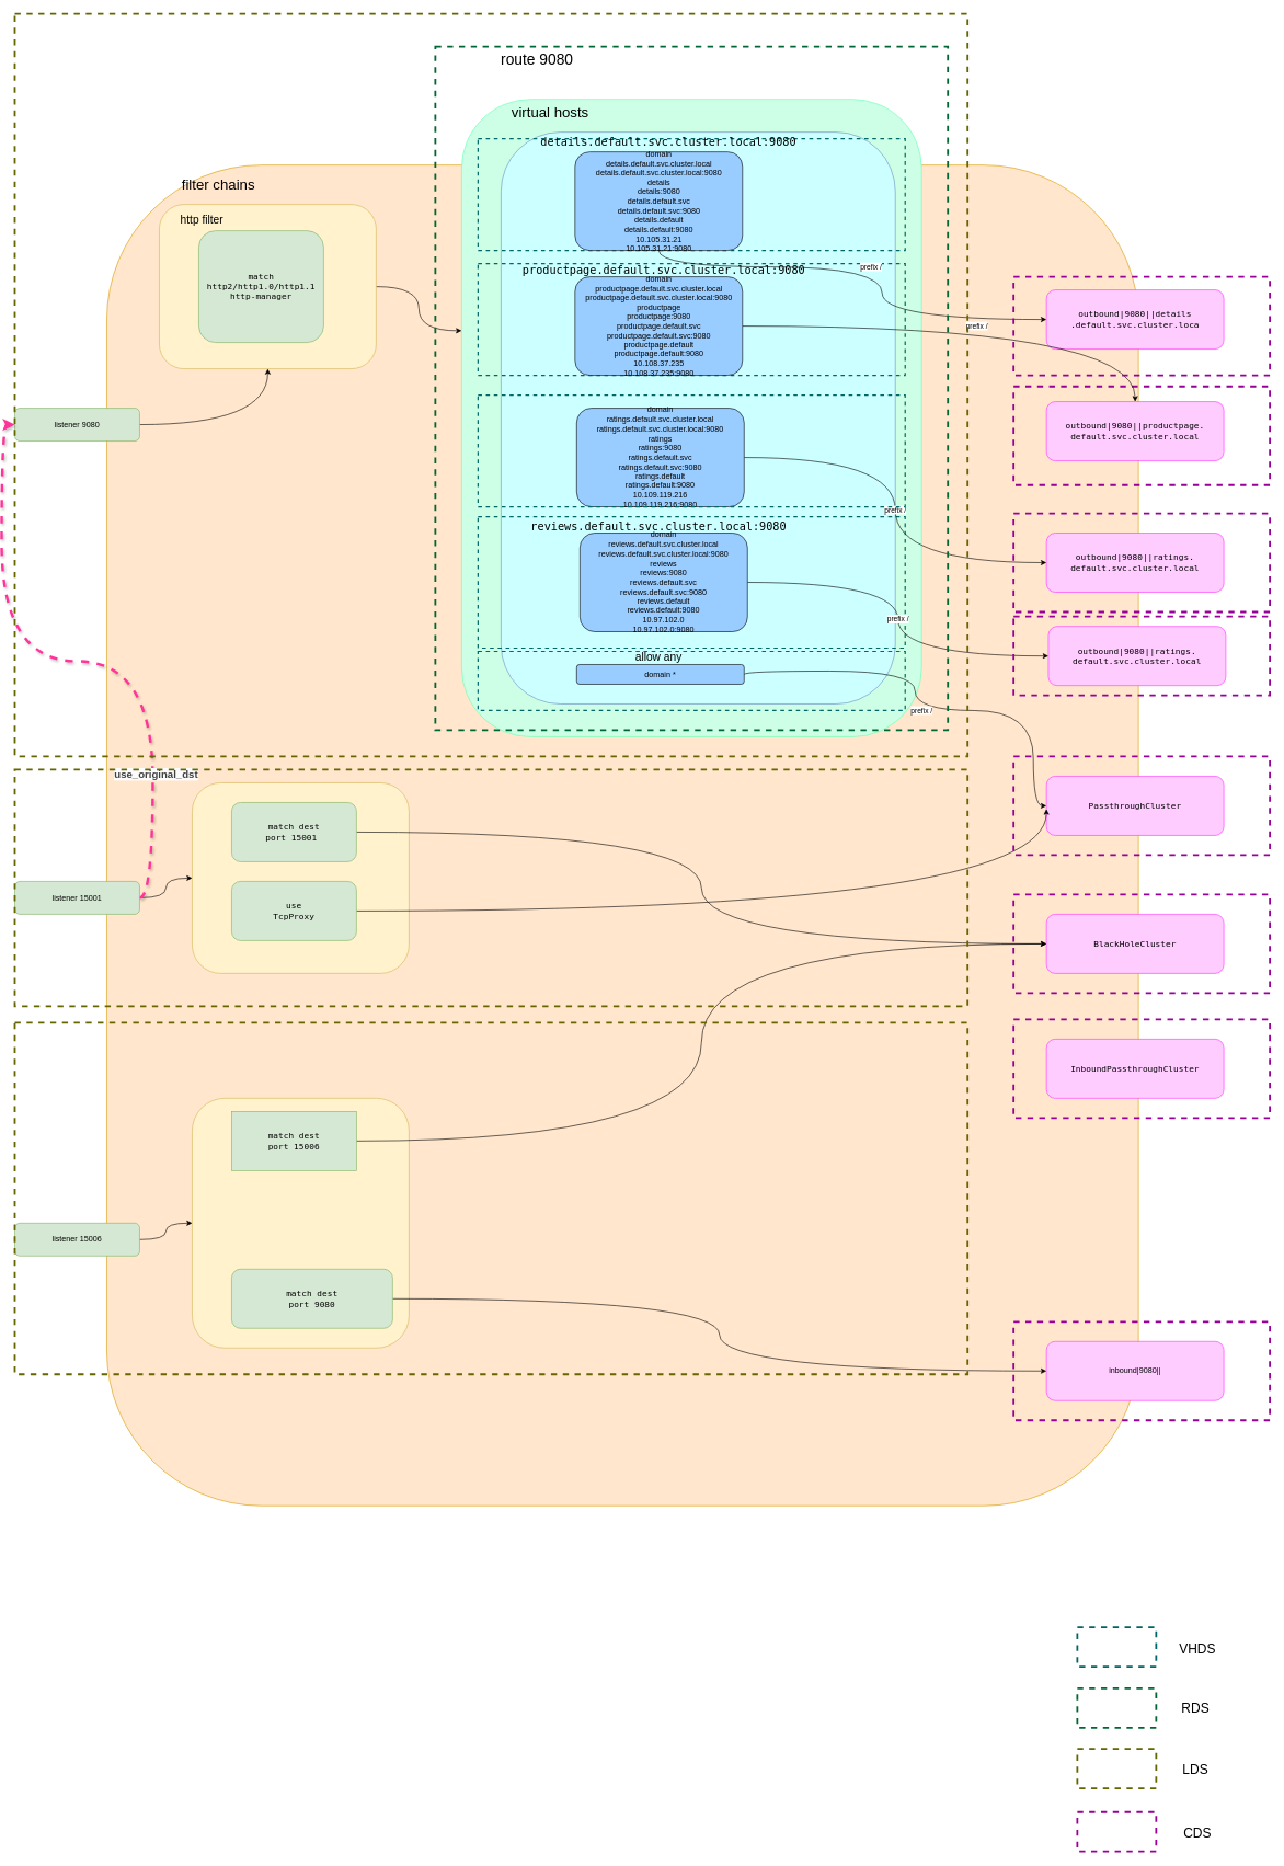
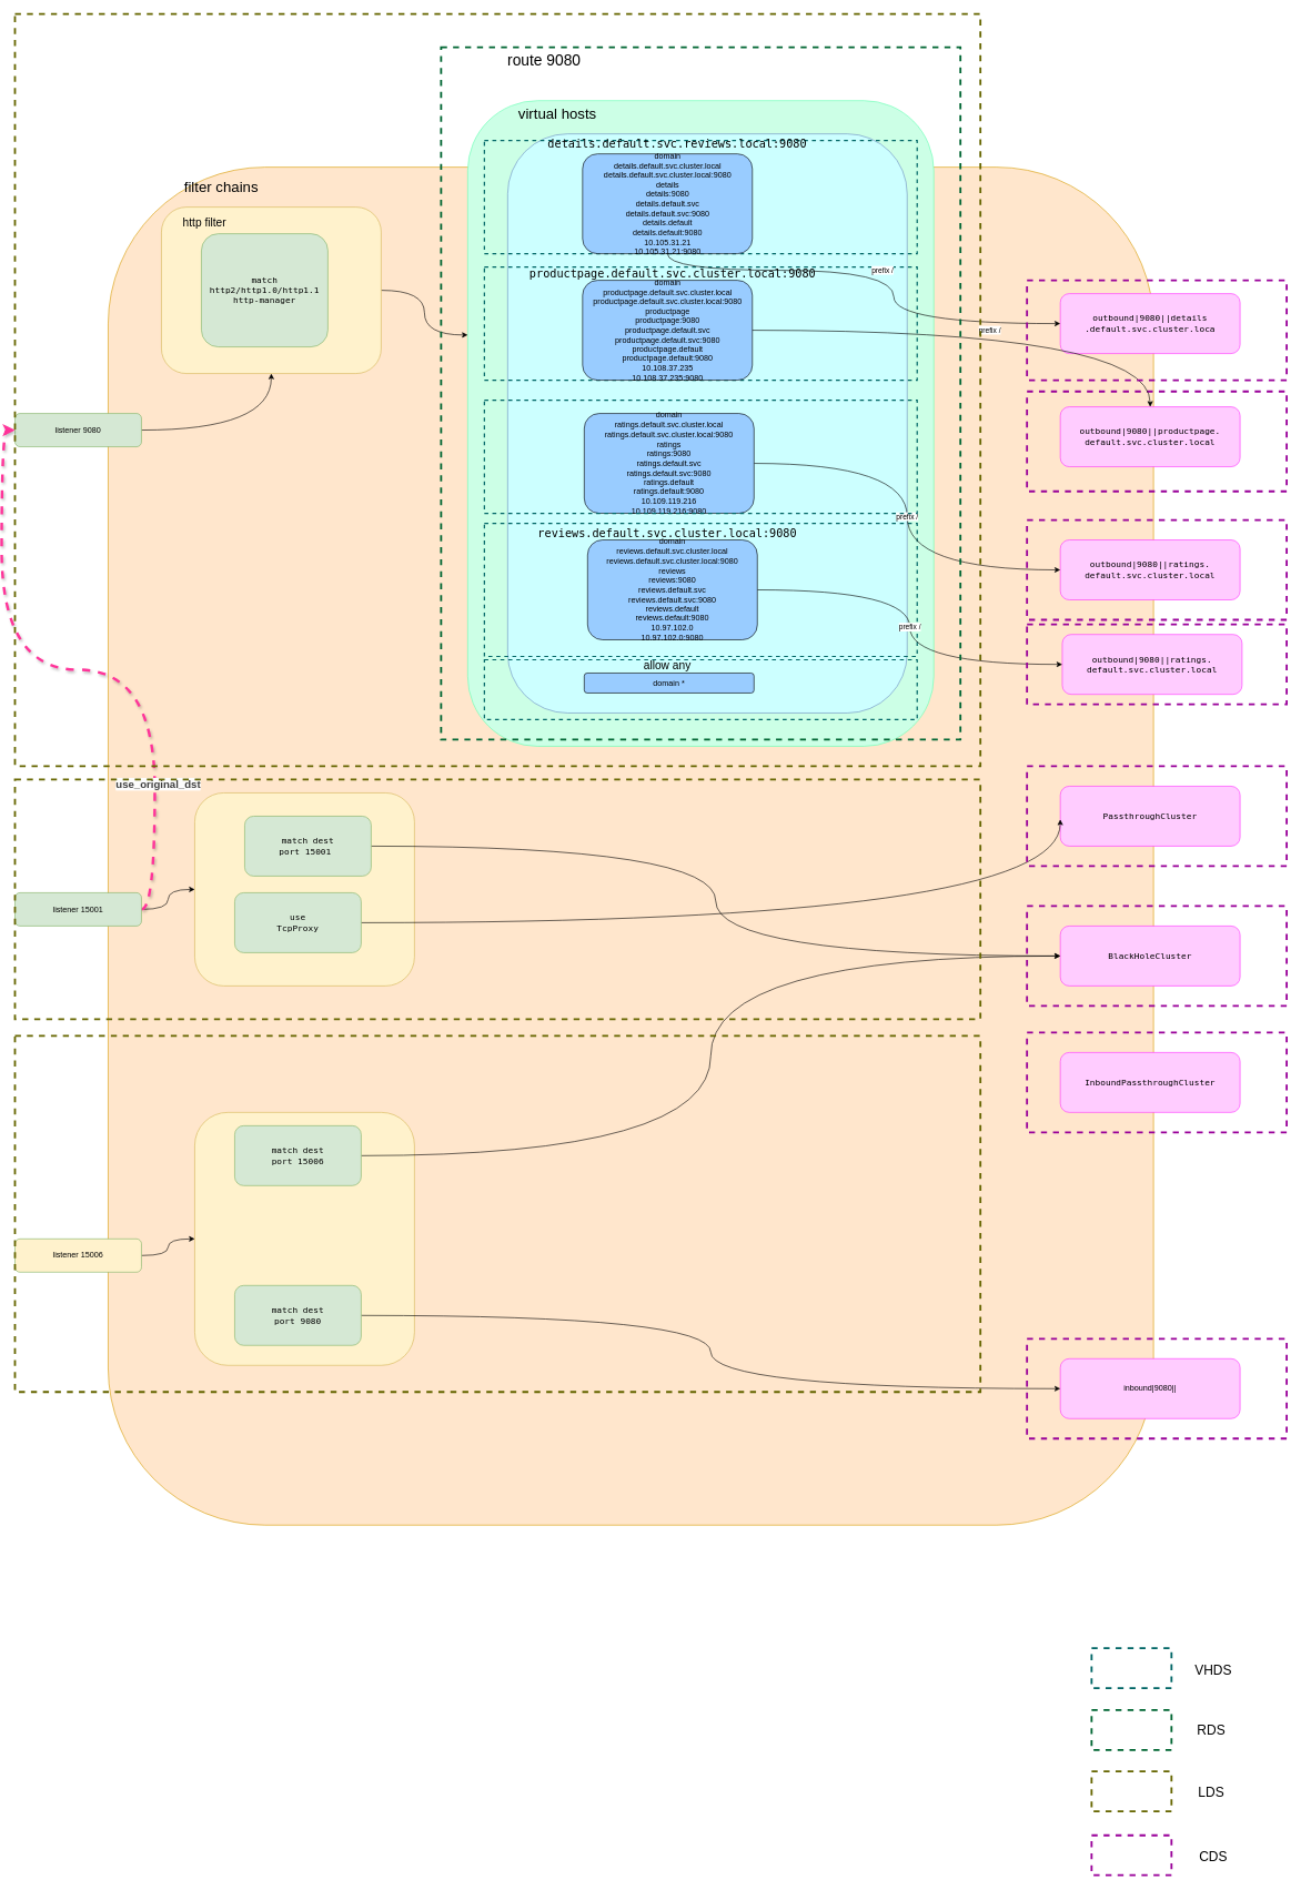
- <mxCell id="27" value="&lt;span style=&quot;font-family: monospace&quot;&gt;&lt;font style=&quot;font-size: 17px&quot;&gt;details.default.svc.cluster.local:9080&lt;/font&gt;&lt;/span&gt;" style="text;html=1;strokeColor=none;fillColor=none;align=center;verticalAlign=middle;whiteSpace=wrap;rounded=0;" parent="1" vertex="1"><mxGeometry x="930" y="210" width="170" height="10" as="geometry" /></mxCell>
+ <mxCell id="27" value="&lt;span style=&quot;font-family: monospace&quot;&gt;&lt;font style=&quot;font-size: 17px&quot;&gt;details.default.svc.reviews.local:9080&lt;/font&gt;&lt;/span&gt;" style="text;html=1;strokeColor=none;fillColor=none;align=center;verticalAlign=middle;whiteSpace=wrap;rounded=0;" parent="1" vertex="1"><mxGeometry x="930" y="210" width="170" height="10" as="geometry" /></mxCell>
- <mxCell id="19" value="prefix /" style="edgeStyle=orthogonalEdgeStyle;curved=1;orthogonalLoop=1;jettySize=auto;html=1;exitX=1;exitY=0.5;exitDx=0;exitDy=0;entryX=0;entryY=0.5;entryDx=0;entryDy=0;" parent="1" source="20" target="21" edge="1"><mxGeometry relative="1" as="geometry"><Array as="points"><mxPoint x="1130" y="1020" /><mxPoint x="1390" y="1020" /><mxPoint x="1390" y="1080" /><mxPoint x="1570" y="1080" /></Array></mxGeometry></mxCell>
- <mxCell id="51" value="&lt;span style=&quot;font-family: monospace ; font-size: 13px&quot;&gt;match dest &lt;br&gt;port 15001&amp;nbsp;&lt;/span&gt;" style="rounded=1;whiteSpace=wrap;html=1;align=center;fillColor=#d5e8d4;strokeColor=#82b366;" parent="1" vertex="1"><mxGeometry x="350" y="1220" width="190" height="90" as="geometry" /></mxCell>
+ <mxCell id="51" value="&lt;span style=&quot;font-family: monospace ; font-size: 13px&quot;&gt;match dest &lt;br&gt;port 15001&amp;nbsp;&lt;/span&gt;" style="rounded=1;whiteSpace=wrap;html=1;align=center;fillColor=#d5e8d4;strokeColor=#82b366;" parent="1" vertex="1"><mxGeometry x="365" y="1225" width="190" height="90" as="geometry" /></mxCell>
- <mxCell id="60" value="&lt;span style=&quot;font-family: monospace ; font-size: 13px&quot;&gt;match dest &lt;br&gt;port 15006&lt;/span&gt;" style="whiteSpace=wrap;html=1;align=center;fillColor=#d5e8d4;strokeColor=#82b366;rounded=0;" parent="1" vertex="1"><mxGeometry x="350" y="1690" width="190" height="90" as="geometry" /></mxCell>
+ <mxCell id="60" value="&lt;span style=&quot;font-family: monospace ; font-size: 13px&quot;&gt;match dest &lt;br&gt;port 15006&lt;/span&gt;" style="rounded=1;whiteSpace=wrap;html=1;align=center;fillColor=#d5e8d4;strokeColor=#82b366;" parent="1" vertex="1"><mxGeometry x="350" y="1690" width="190" height="90" as="geometry" /></mxCell>
- <mxCell id="57" value="listener 15006" style="rounded=1;whiteSpace=wrap;html=1;fillColor=#d5e8d4;strokeColor=#82b366;" parent="1" vertex="1"><mxGeometry x="20" y="1860" width="190" height="50" as="geometry" /></mxCell>
+ <mxCell id="57" value="listener 15006" style="rounded=1;whiteSpace=wrap;html=1;fillColor=#fff2cc;strokeColor=#82b366;" parent="1" vertex="1"><mxGeometry x="20" y="1860" width="190" height="50" as="geometry" /></mxCell>
- <mxCell id="63" value="&lt;span style=&quot;font-family: monospace ; font-size: 13px&quot;&gt;match dest &lt;br&gt;port 9080&lt;/span&gt;" style="rounded=1;whiteSpace=wrap;html=1;align=center;fillColor=#d5e8d4;strokeColor=#82b366;" parent="1" vertex="1"><mxGeometry x="350" y="1930" width="245" height="90" as="geometry" /></mxCell>
+ <mxCell id="63" value="&lt;span style=&quot;font-family: monospace ; font-size: 13px&quot;&gt;match dest &lt;br&gt;port 9080&lt;/span&gt;" style="rounded=1;whiteSpace=wrap;html=1;align=center;fillColor=#d5e8d4;strokeColor=#82b366;" parent="1" vertex="1"><mxGeometry x="350" y="1930" width="190" height="90" as="geometry" /></mxCell>
